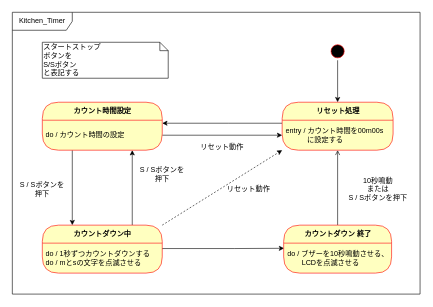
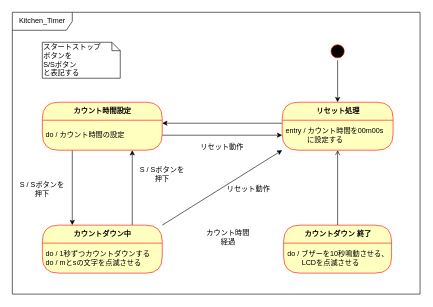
- <mxCell id="12" value="スタートストップ&lt;br&gt;ボタンを&lt;br&gt;S/Sボタン&lt;br&gt;と表記する" style="shape=note;whiteSpace=wrap;html=1;size=14;verticalAlign=top;align=left;spacingTop=-6;" parent="1" vertex="1"><mxGeometry x="70" y="70" width="210" height="60" as="geometry" /></mxCell>
+ <mxCell id="12" value="スタートストップ&lt;br&gt;ボタンを&lt;br&gt;S/Sボタン&lt;br&gt;と表記する" style="shape=note;whiteSpace=wrap;html=1;size=14;verticalAlign=top;align=left;spacingTop=-6;" parent="1" vertex="1"><mxGeometry x="70" y="70" width="130" height="60" as="geometry" /></mxCell>
- <mxCell id="25" value="" style="endArrow=classic;html=1;entryX=0;entryY=1;entryDx=0;entryDy=0;exitX=1;exitY=0;exitDx=0;exitDy=0;dashed=1;" edge="1" parent="1" source="17" target="20"><mxGeometry width="50" height="50" relative="1" as="geometry"><mxPoint x="280" y="375" as="sourcePoint" /><mxPoint x="330" y="325" as="targetPoint" /></mxGeometry></mxCell>
+ <mxCell id="25" value="" style="endArrow=classic;html=1;entryX=0;entryY=1;entryDx=0;entryDy=0;exitX=1;exitY=0;exitDx=0;exitDy=0;" edge="1" parent="1" source="17" target="20"><mxGeometry width="50" height="50" relative="1" as="geometry"><mxPoint x="280" y="375" as="sourcePoint" /><mxPoint x="330" y="325" as="targetPoint" /></mxGeometry></mxCell>
- <mxCell id="11" value="10秒鳴動&lt;br&gt;または&lt;br&gt;S / Sボタンを押下" style="text;html=1;strokeColor=none;fillColor=none;align=center;verticalAlign=middle;whiteSpace=wrap;rounded=0;" parent="1" vertex="1"><mxGeometry x="580" y="305" width="100" height="20" as="geometry" /></mxCell>
+ <mxCell id="10" value="カウント時間経過" style="text;html=1;strokeColor=none;fillColor=none;align=center;verticalAlign=middle;whiteSpace=wrap;rounded=0;" parent="1" vertex="1"><mxGeometry x="340" y="385" width="80" height="20" as="geometry" /></mxCell>
- <mxCell id="6" style="edgeStyle=orthogonalEdgeStyle;rounded=0;orthogonalLoop=1;jettySize=auto;html=1;exitX=1;exitY=0.5;exitDx=0;exitDy=0;entryX=0.004;entryY=0.172;entryDx=0;entryDy=0;entryPerimeter=0;" parent="1" source="17" target="22" edge="1"><mxGeometry relative="1" as="geometry"><Array as="points"><mxPoint x="390" y="414" /><mxPoint x="450" y="414" /></Array></mxGeometry></mxCell>
